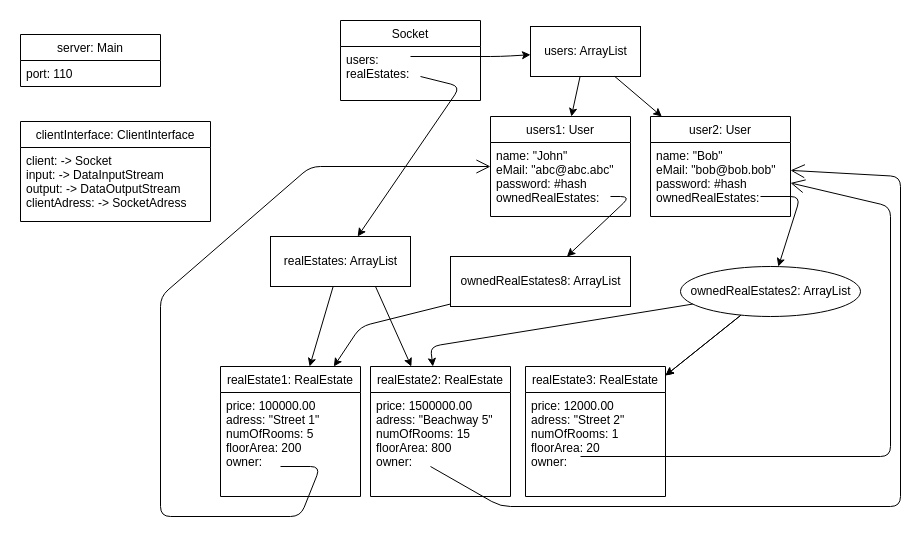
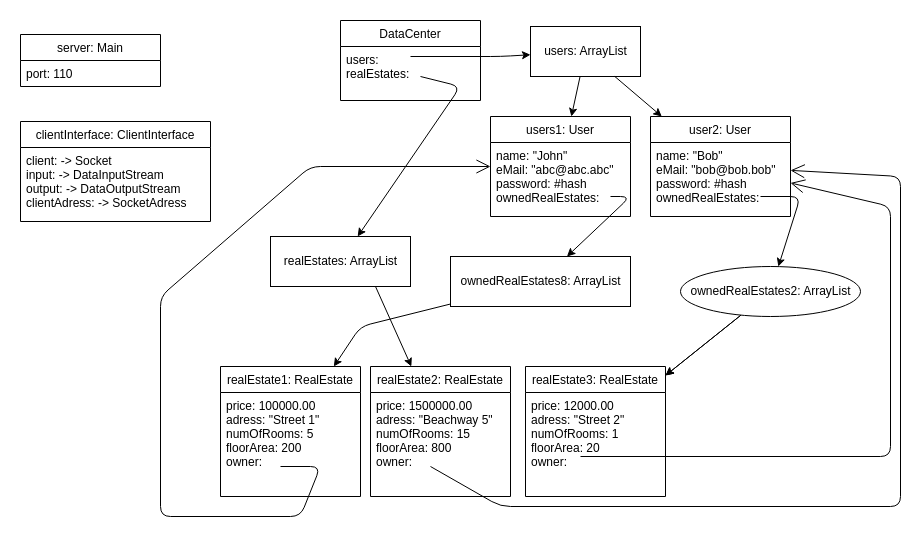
- <mxCell id="8" value="Socket" style="swimlane;fontStyle=0;childLayout=stackLayout;horizontal=1;startSize=26;fillColor=none;horizontalStack=0;resizeParent=1;resizeParentMax=0;resizeLast=0;collapsible=1;marginBottom=0;" parent="1" vertex="1"><mxGeometry x="340" y="20" width="140" height="80" as="geometry"><mxRectangle x="260" y="100" width="100" height="26" as="alternateBounds" /></mxGeometry></mxCell>
+ <mxCell id="8" value="DataCenter" style="swimlane;fontStyle=0;childLayout=stackLayout;horizontal=1;startSize=26;fillColor=none;horizontalStack=0;resizeParent=1;resizeParentMax=0;resizeLast=0;collapsible=1;marginBottom=0;" parent="1" vertex="1"><mxGeometry x="340" y="20" width="140" height="80" as="geometry"><mxRectangle x="260" y="100" width="100" height="26" as="alternateBounds" /></mxGeometry></mxCell>
- <mxCell id="31" value="" style="endArrow=classic;html=1;" edge="1" parent="1" source="20" target="10"><mxGeometry width="50" height="50" relative="1" as="geometry"><mxPoint x="670" y="476" as="sourcePoint" /><mxPoint x="720" y="426" as="targetPoint" /></mxGeometry></mxCell>
- <mxCell id="27" value="" style="endArrow=classic;html=1;" edge="1" parent="1" source="21" target="14"><mxGeometry width="50" height="50" relative="1" as="geometry"><mxPoint x="760" y="456" as="sourcePoint" /><mxPoint x="810" y="406" as="targetPoint" /><Array as="points"><mxPoint x="430" y="346" /></Array></mxGeometry></mxCell>
